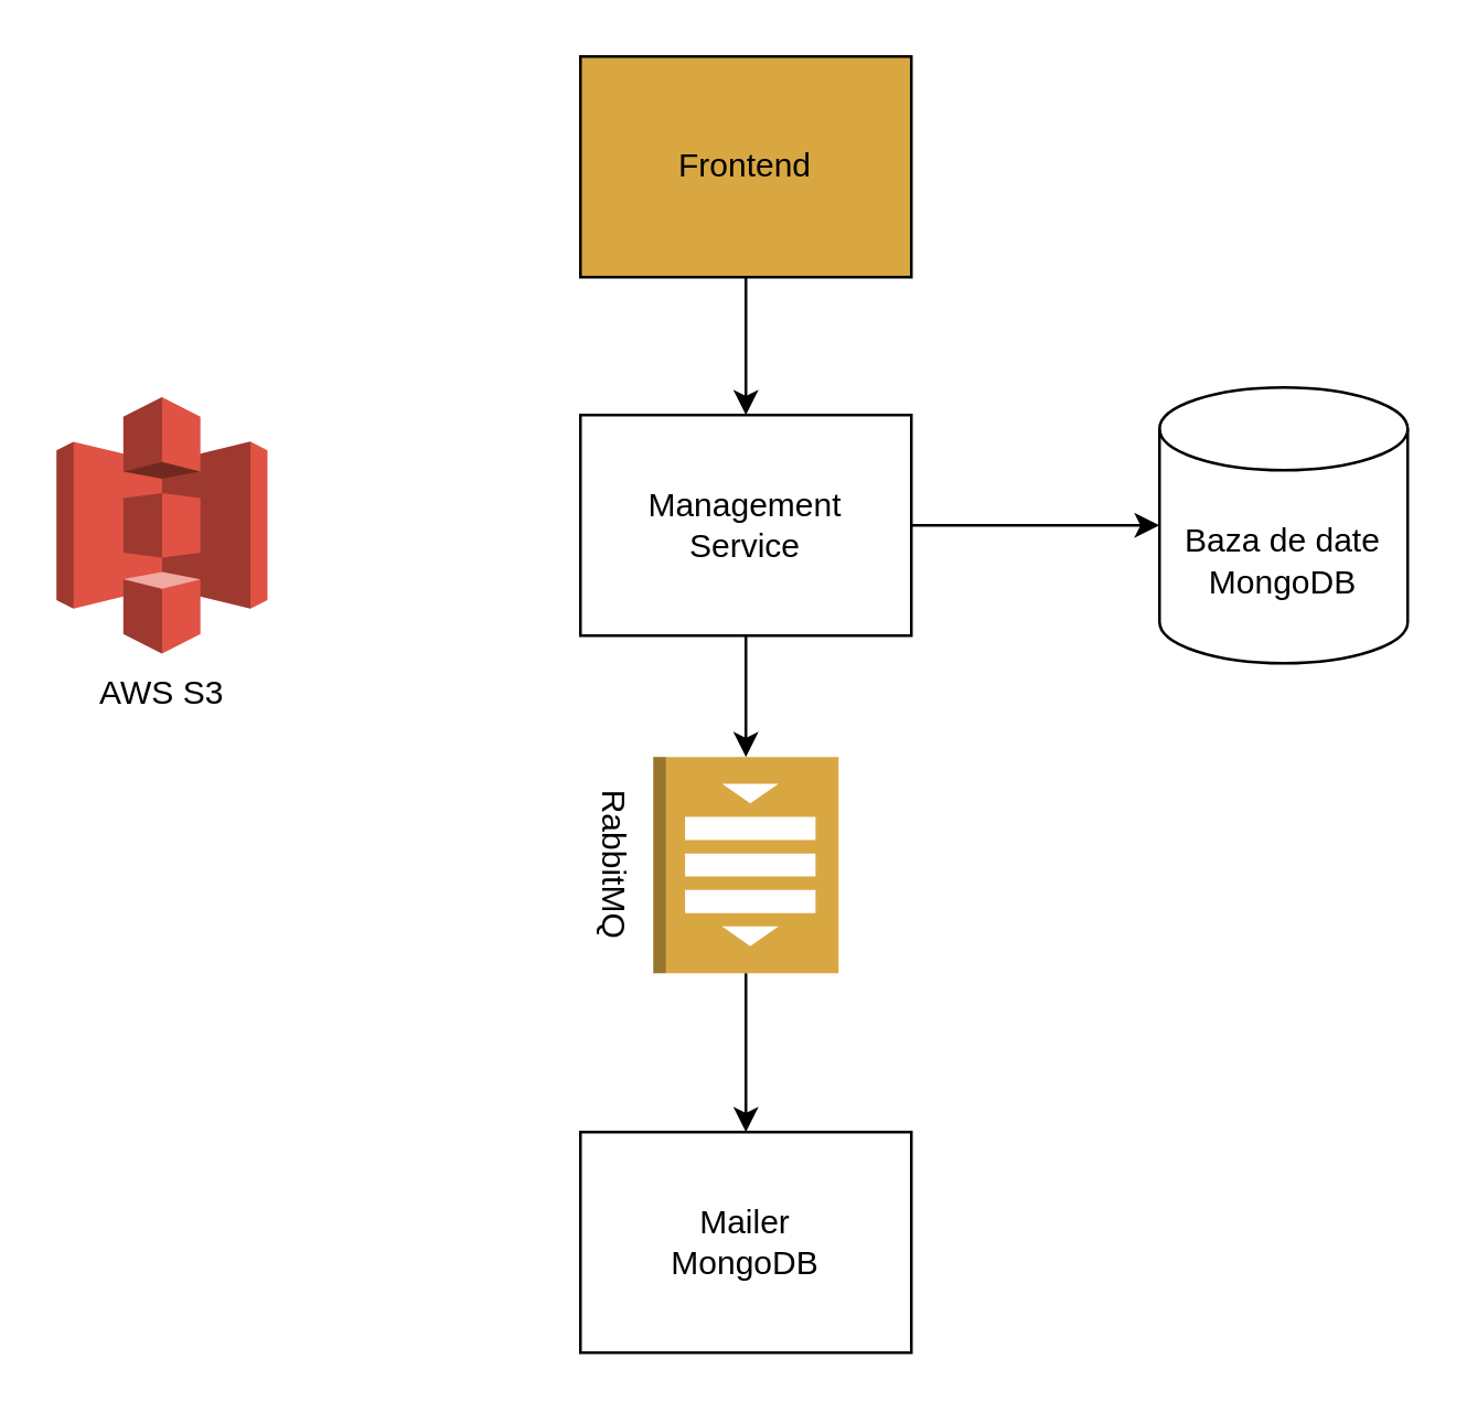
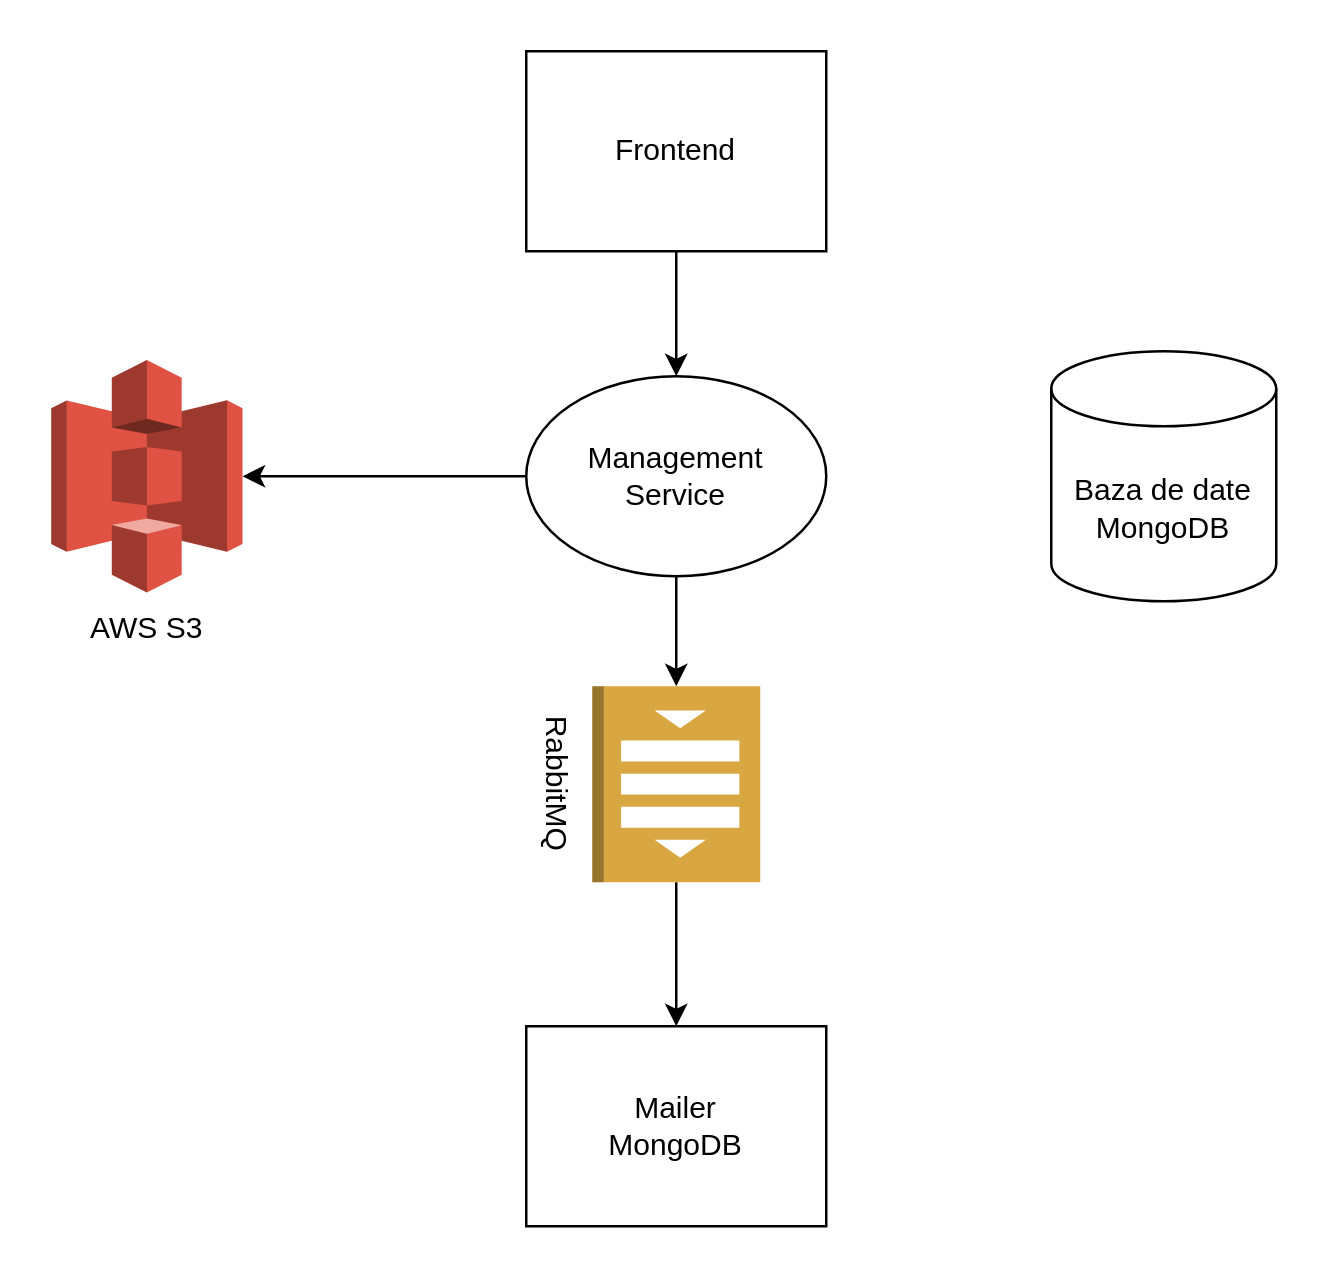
- <mxCell id="7" value="Frontend" style="rounded=0;whiteSpace=wrap;html=1;fillColor=#d9a741;" vertex="1" parent="1"><mxGeometry x="210" y="20" width="120" height="80" as="geometry" /></mxCell>
+ <mxCell id="7" value="Frontend" style="rounded=0;whiteSpace=wrap;html=1;" vertex="1" parent="1"><mxGeometry x="210" y="20" width="120" height="80" as="geometry" /></mxCell>
- <mxCell id="4" value="Management&lt;br&gt;Service" style="rounded=0;whiteSpace=wrap;html=1;" vertex="1" parent="1"><mxGeometry x="210" y="150" width="120" height="80" as="geometry" /></mxCell>
+ <mxCell id="4" value="Management&lt;br&gt;Service" style="ellipse;whiteSpace=wrap;html=1;" vertex="1" parent="1"><mxGeometry x="210" y="150" width="120" height="80" as="geometry" /></mxCell>
- <mxCell id="2" style="edgeStyle=orthogonalEdgeStyle;rounded=0;orthogonalLoop=1;jettySize=auto;html=1;entryX=0;entryY=0.5;entryDx=0;entryDy=0;entryPerimeter=0;" edge="1" parent="1" source="4" target="5"><mxGeometry relative="1" as="geometry" /></mxCell>
+ <mxCell id="2" style="edgeStyle=orthogonalEdgeStyle;rounded=0;orthogonalLoop=1;jettySize=auto;html=1;" edge="1" parent="1" source="4" target="11"><mxGeometry relative="1" as="geometry" /></mxCell>
